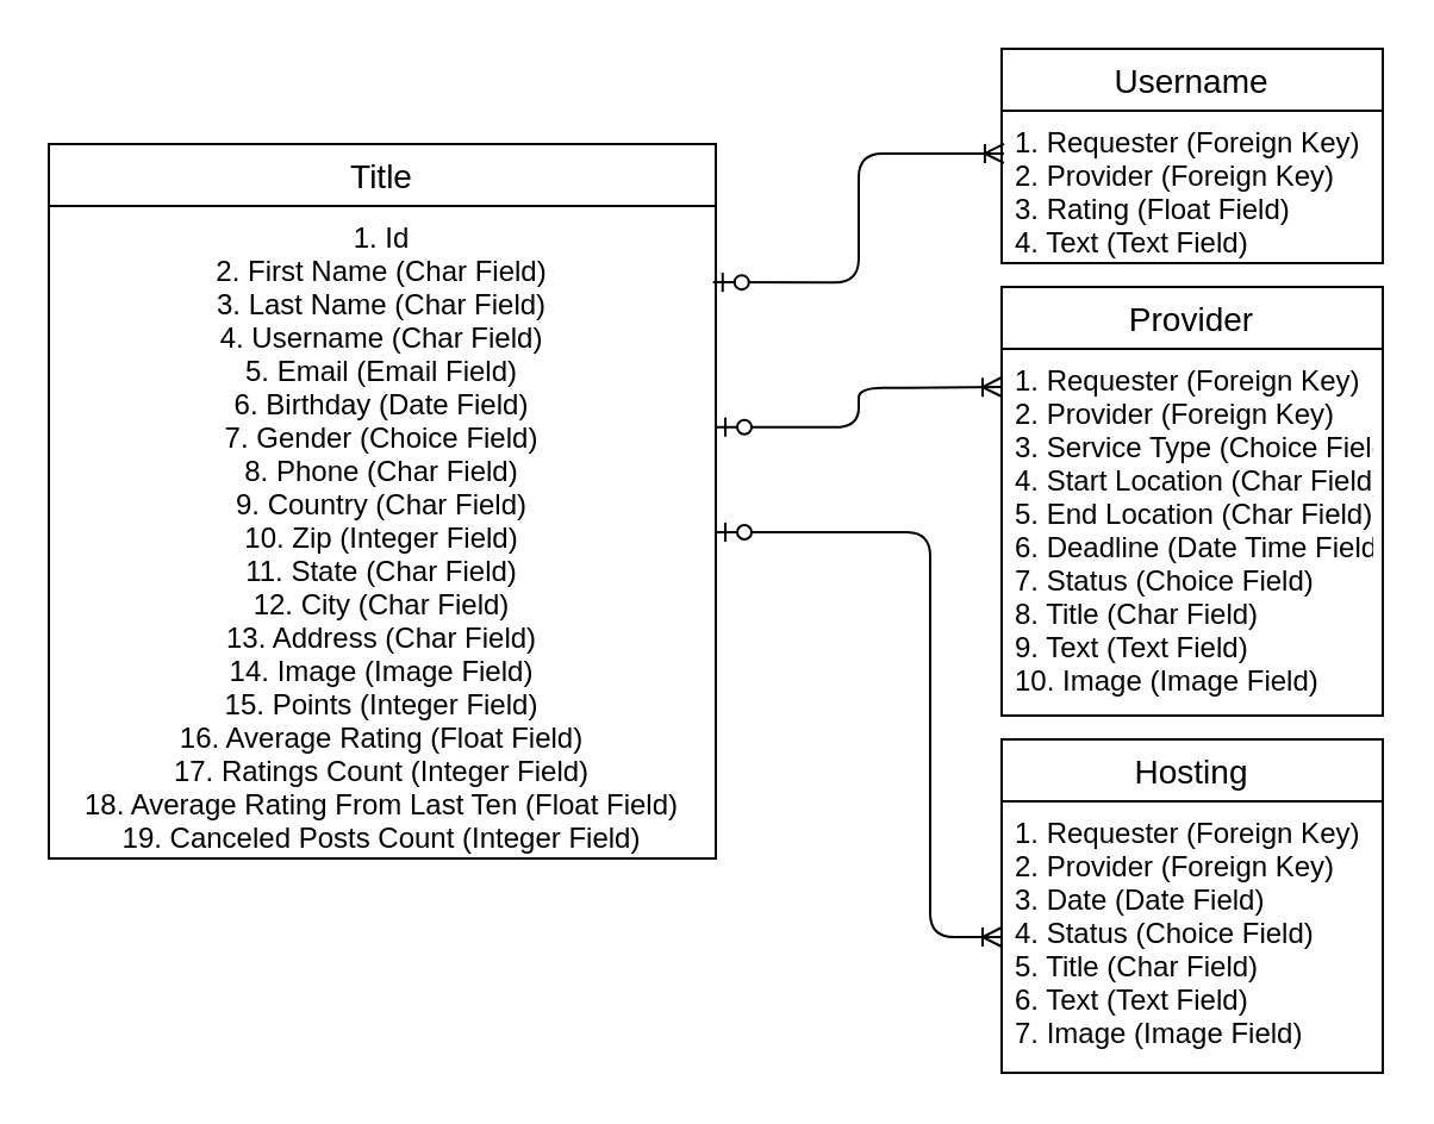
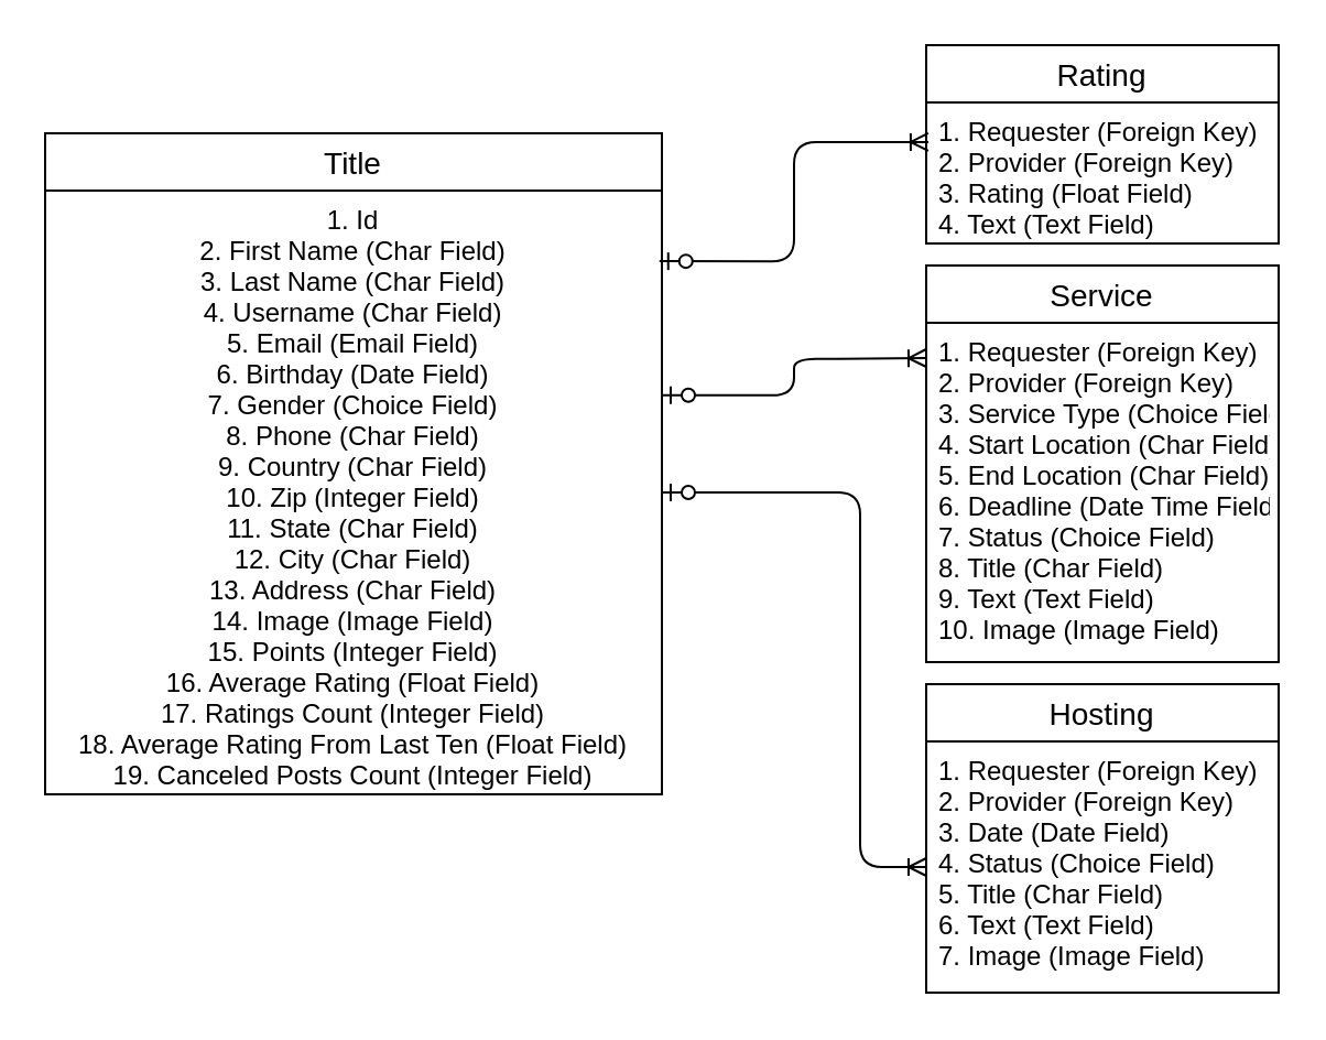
- <mxCell id="5" value="Username" style="swimlane;fontStyle=0;childLayout=stackLayout;horizontal=1;startSize=26;horizontalStack=0;resizeParent=1;resizeParentMax=0;resizeLast=0;collapsible=1;marginBottom=0;align=center;fontSize=14;" parent="1" vertex="1"><mxGeometry x="420" width="160" height="90" as="geometry" y="20" /></mxCell>
+ <mxCell id="5" value="Rating" style="swimlane;fontStyle=0;childLayout=stackLayout;horizontal=1;startSize=26;horizontalStack=0;resizeParent=1;resizeParentMax=0;resizeLast=0;collapsible=1;marginBottom=0;align=center;fontSize=14;" parent="1" vertex="1"><mxGeometry x="420" width="160" height="90" as="geometry" y="20" /></mxCell>
- <mxCell id="7" value="Provider" style="swimlane;fontStyle=0;childLayout=stackLayout;horizontal=1;startSize=26;horizontalStack=0;resizeParent=1;resizeParentMax=0;resizeLast=0;collapsible=1;marginBottom=0;align=center;fontSize=14;" parent="1" vertex="1"><mxGeometry x="420" y="120" width="160" height="180" as="geometry" /></mxCell>
+ <mxCell id="7" value="Service" style="swimlane;fontStyle=0;childLayout=stackLayout;horizontal=1;startSize=26;horizontalStack=0;resizeParent=1;resizeParentMax=0;resizeLast=0;collapsible=1;marginBottom=0;align=center;fontSize=14;" parent="1" vertex="1"><mxGeometry x="420" y="120" width="160" height="180" as="geometry" /></mxCell>
